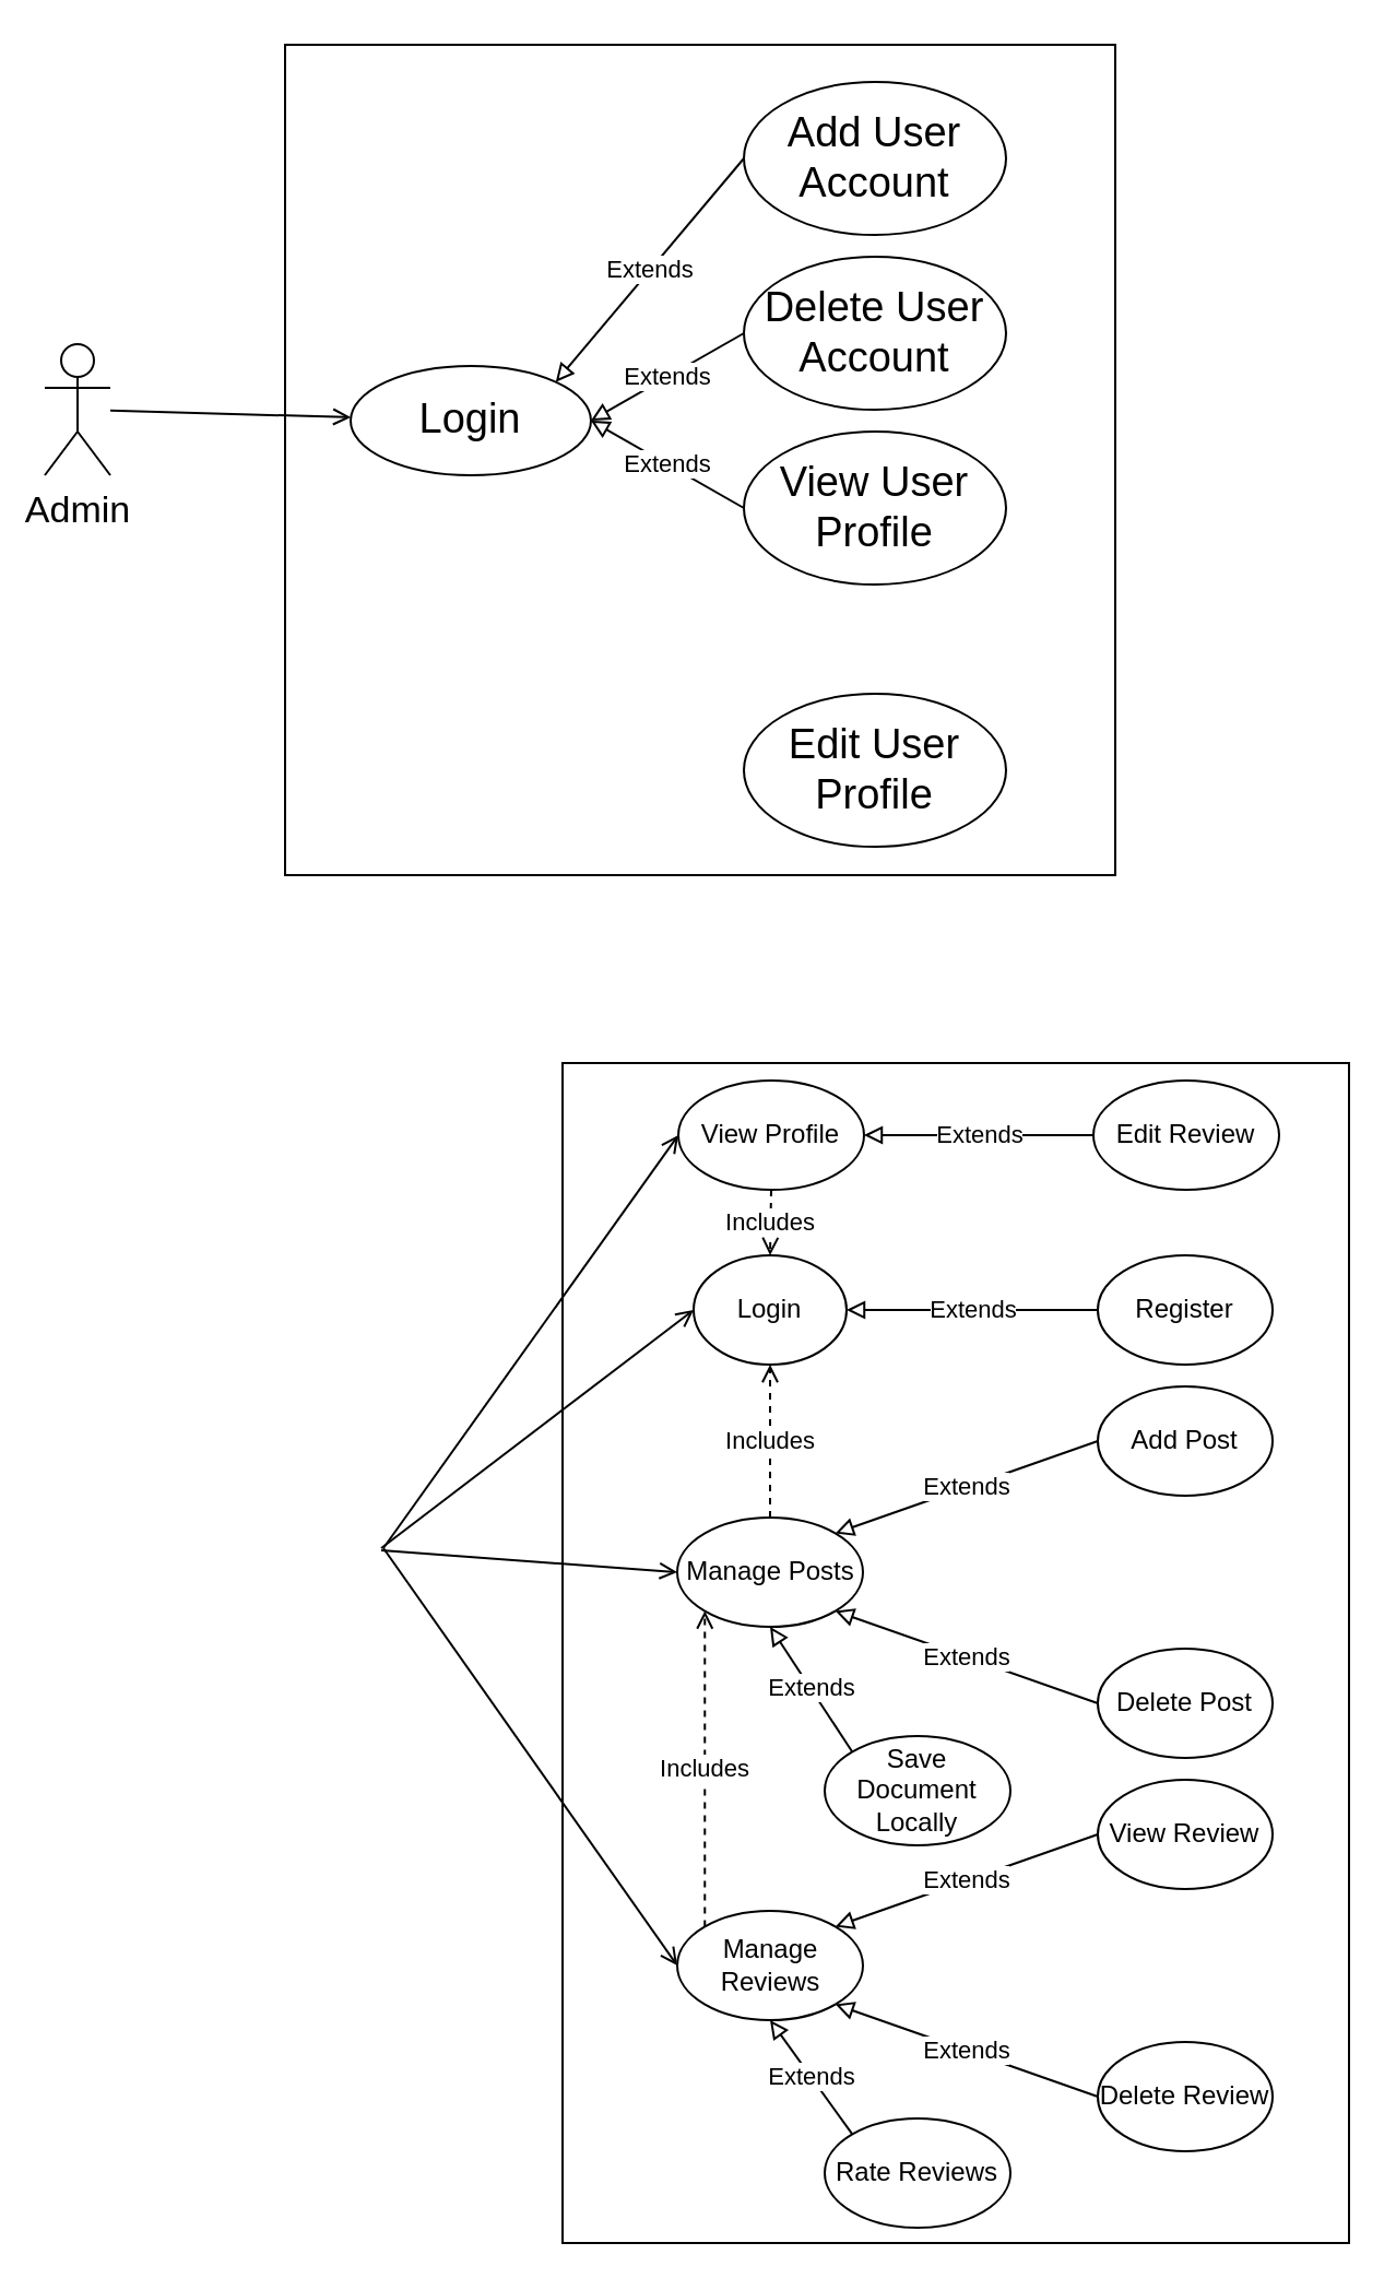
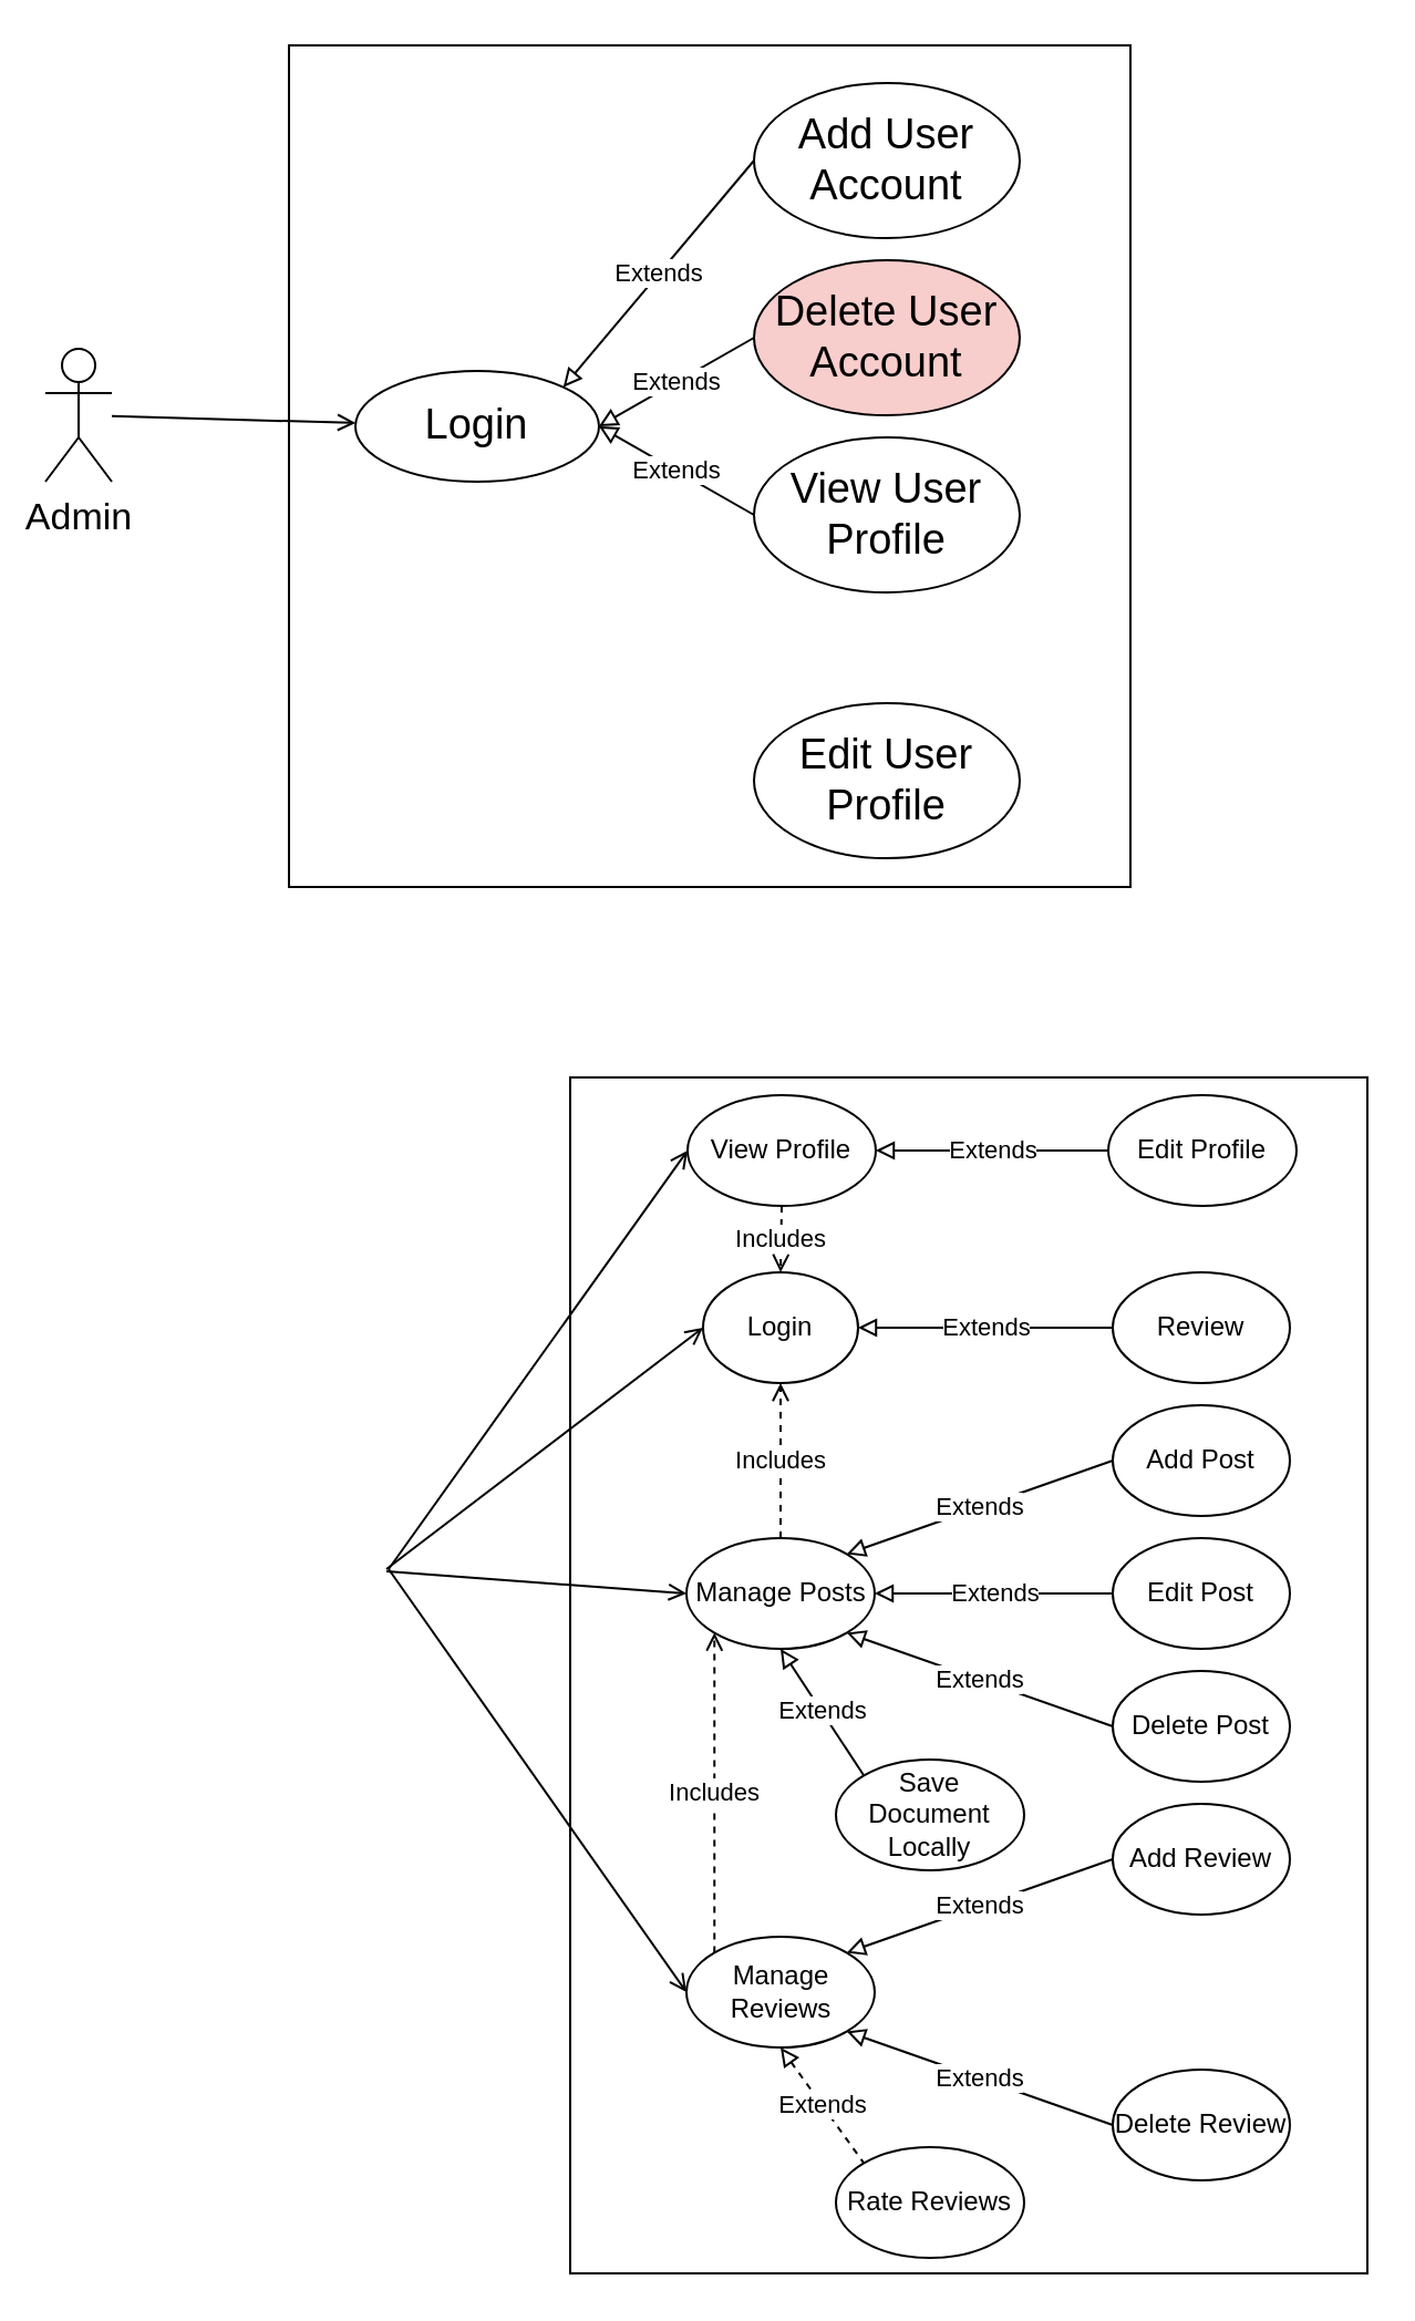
- <mxCell id="8" value="Delete User Account" style="ellipse;whiteSpace=wrap;html=1;fontSize=19;" parent="1" vertex="1"><mxGeometry x="340" y="117" width="120" height="70" as="geometry" /></mxCell>
+ <mxCell id="8" value="Delete User Account" style="ellipse;whiteSpace=wrap;html=1;fontSize=19;fillColor=#f8cecc;" parent="1" vertex="1"><mxGeometry x="340" y="117" width="120" height="70" as="geometry" /></mxCell>
- <mxCell id="42" value="Edit Review" style="ellipse;whiteSpace=wrap;html=1;fillColor=none;" vertex="1" parent="1"><mxGeometry x="500" y="494" width="85" height="50" as="geometry" /></mxCell>
+ <mxCell id="42" value="Edit Profile" style="ellipse;whiteSpace=wrap;html=1;fillColor=none;" vertex="1" parent="1"><mxGeometry x="500" y="494" width="85" height="50" as="geometry" /></mxCell>
- <mxCell id="18" value="Register" style="ellipse;whiteSpace=wrap;html=1;fillColor=none;" vertex="1" parent="1"><mxGeometry x="502" y="574" width="80" height="50" as="geometry" /></mxCell>
+ <mxCell id="18" value="Review" style="ellipse;whiteSpace=wrap;html=1;fillColor=none;" vertex="1" parent="1"><mxGeometry x="502" y="574" width="80" height="50" as="geometry" /></mxCell>
+ <mxCell id="22" value="Extends" style="edgeStyle=none;rounded=0;orthogonalLoop=1;jettySize=auto;html=1;exitX=1;exitY=0.5;exitDx=0;exitDy=0;entryX=0;entryY=0.5;entryDx=0;entryDy=0;endArrow=none;endFill=0;startArrow=block;startFill=0;" edge="1" parent="1" source="26" target="28"><mxGeometry relative="1" as="geometry" /></mxCell>
+ <mxCell id="28" value="Edit Post" style="ellipse;whiteSpace=wrap;html=1;fillColor=none;" vertex="1" parent="1"><mxGeometry x="502" y="694" width="80" height="50" as="geometry" /></mxCell>
- <mxCell id="37" value="View Review" style="ellipse;whiteSpace=wrap;html=1;fillColor=none;" vertex="1" parent="1"><mxGeometry x="502" y="814" width="80" height="50" as="geometry" /></mxCell>
+ <mxCell id="37" value="Add Review" style="ellipse;whiteSpace=wrap;html=1;fillColor=none;" vertex="1" parent="1"><mxGeometry x="502" y="814" width="80" height="50" as="geometry" /></mxCell>
- <mxCell id="34" value="Extends" style="edgeStyle=none;rounded=0;orthogonalLoop=1;jettySize=auto;html=1;exitX=0.5;exitY=1;exitDx=0;exitDy=0;entryX=0;entryY=0;entryDx=0;entryDy=0;endArrow=none;endFill=0;startArrow=block;startFill=0;" edge="1" parent="1" source="36" target="30"><mxGeometry relative="1" as="geometry" /></mxCell>
+ <mxCell id="34" value="Extends" style="edgeStyle=none;rounded=0;orthogonalLoop=1;jettySize=auto;html=1;exitX=0.5;exitY=1;exitDx=0;exitDy=0;entryX=0;entryY=0;entryDx=0;entryDy=0;endArrow=none;endFill=0;startArrow=block;startFill=0;dashed=1;" edge="1" parent="1" source="36" target="30"><mxGeometry relative="1" as="geometry" /></mxCell>
